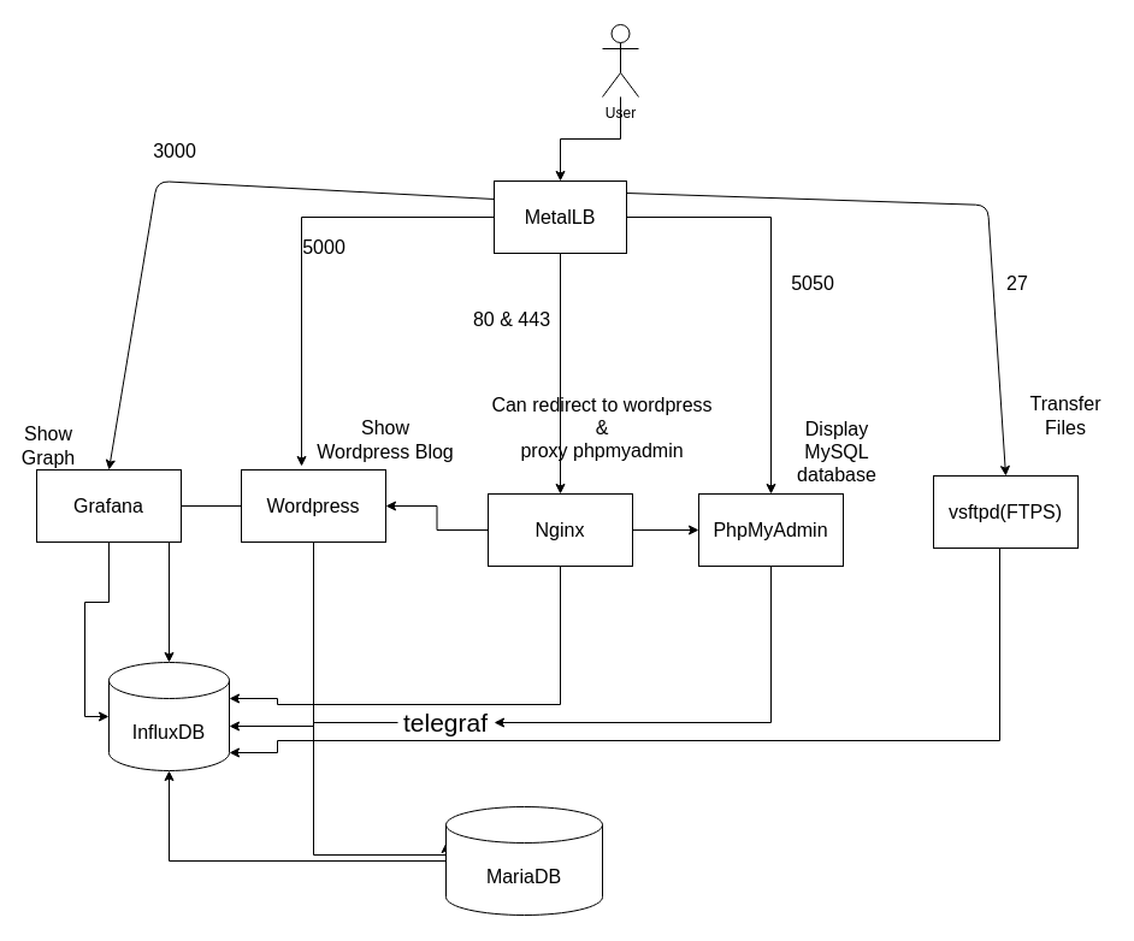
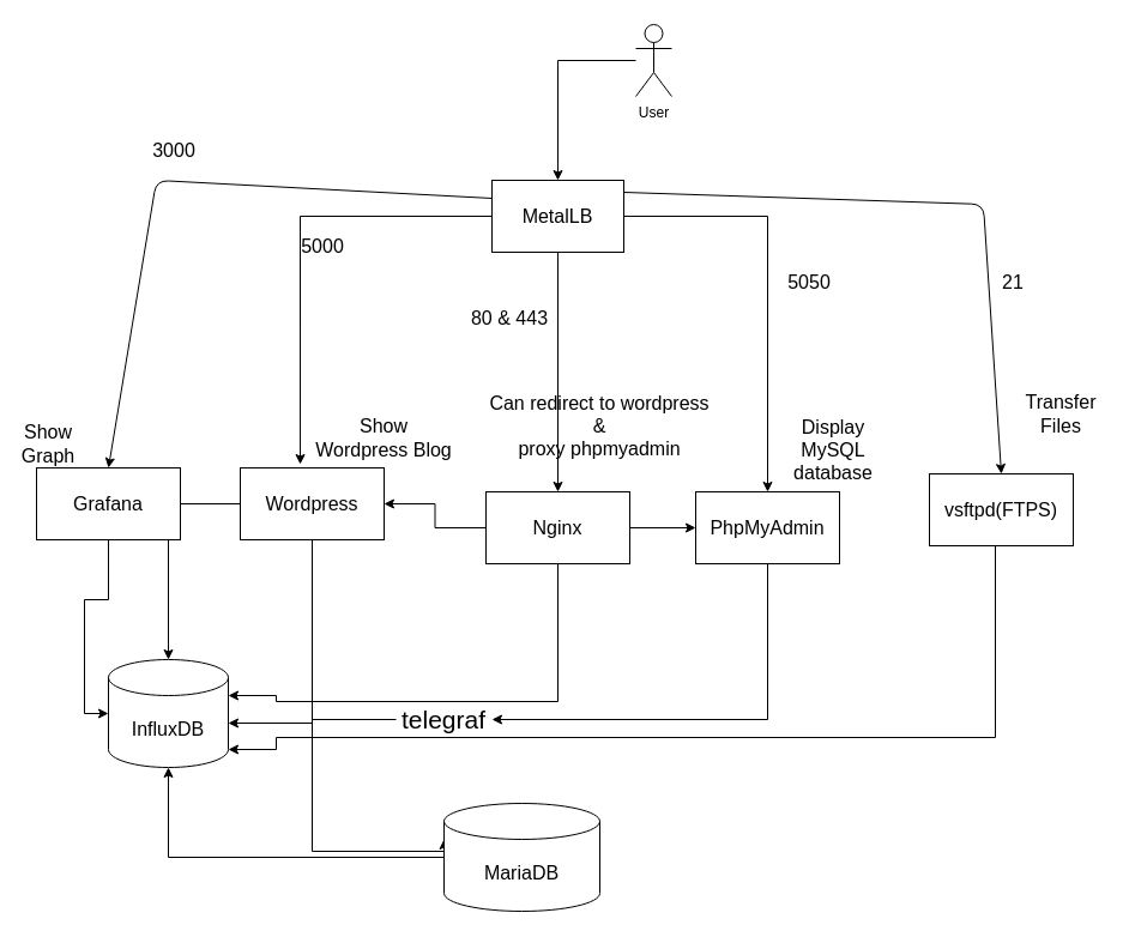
- <mxCell id="21" value="User&lt;br&gt;" style="shape=umlActor;verticalLabelPosition=bottom;verticalAlign=top;html=1;outlineConnect=0;" vertex="1" parent="1"><mxGeometry x="500" y="20" width="30" height="60" as="geometry" /></mxCell>
+ <mxCell id="21" value="User&lt;br&gt;" style="shape=umlActor;verticalLabelPosition=bottom;verticalAlign=top;html=1;outlineConnect=0;" vertex="1" parent="1"><mxGeometry x="530" y="20" width="30" height="60" as="geometry" /></mxCell>
- <mxCell id="37" value="&lt;span style=&quot;font-size: 16px&quot;&gt;27&lt;/span&gt;" style="text;html=1;strokeColor=none;fillColor=none;align=center;verticalAlign=middle;whiteSpace=wrap;rounded=0;" vertex="1" parent="1"><mxGeometry x="810" y="210" width="70" height="50" as="geometry" /></mxCell>
+ <mxCell id="37" value="&lt;span style=&quot;font-size: 16px&quot;&gt;21&lt;/span&gt;" style="text;html=1;strokeColor=none;fillColor=none;align=center;verticalAlign=middle;whiteSpace=wrap;rounded=0;" vertex="1" parent="1"><mxGeometry x="810" y="210" width="70" height="50" as="geometry" /></mxCell>
